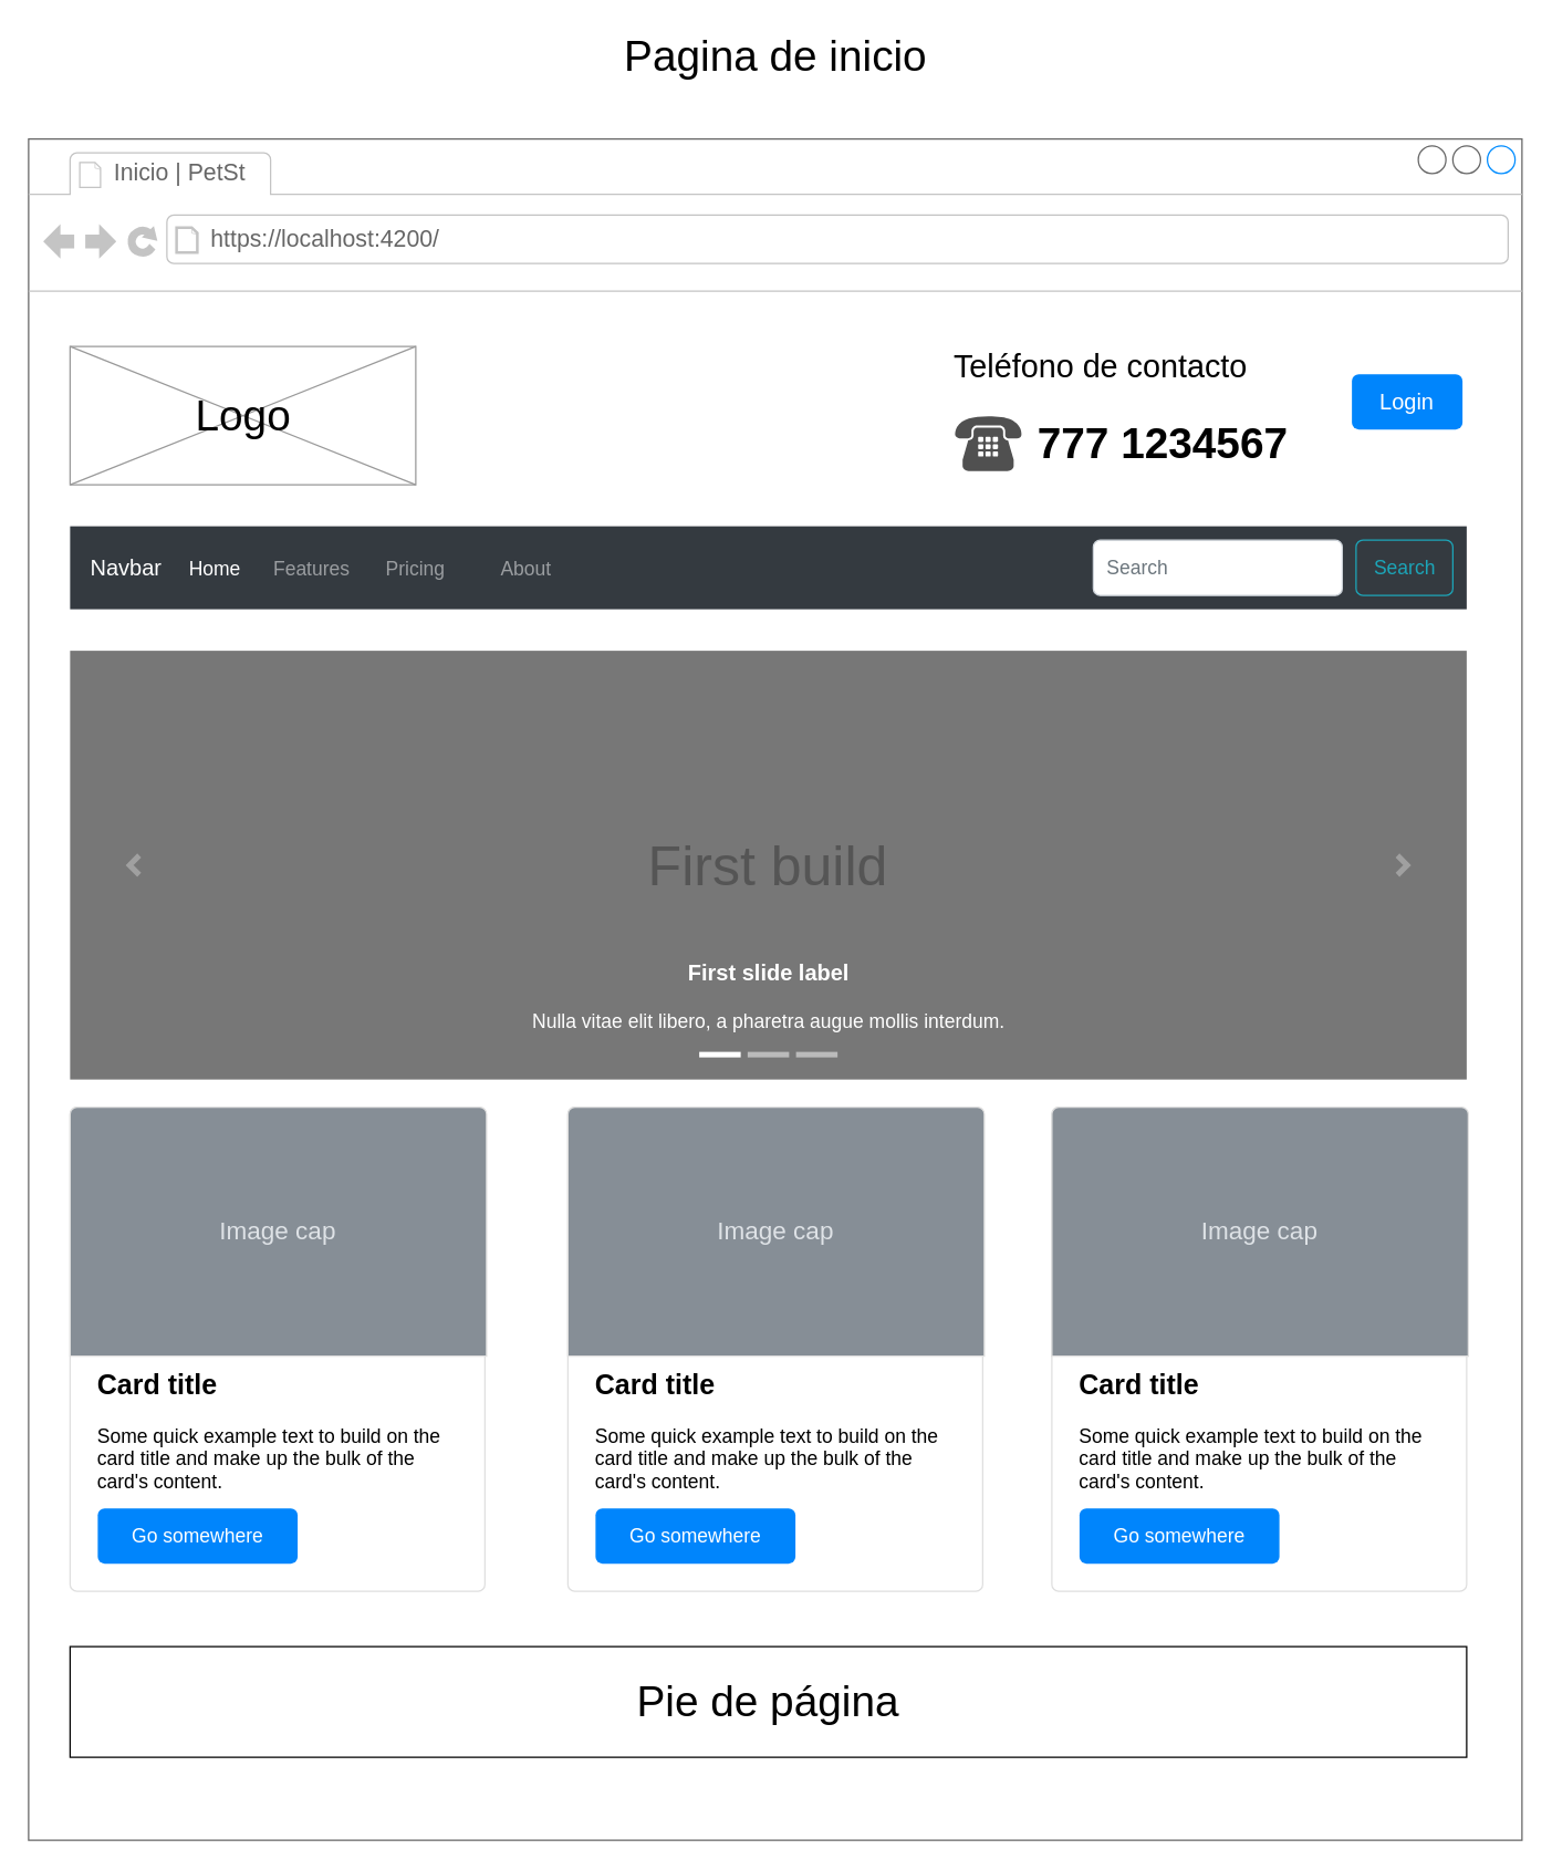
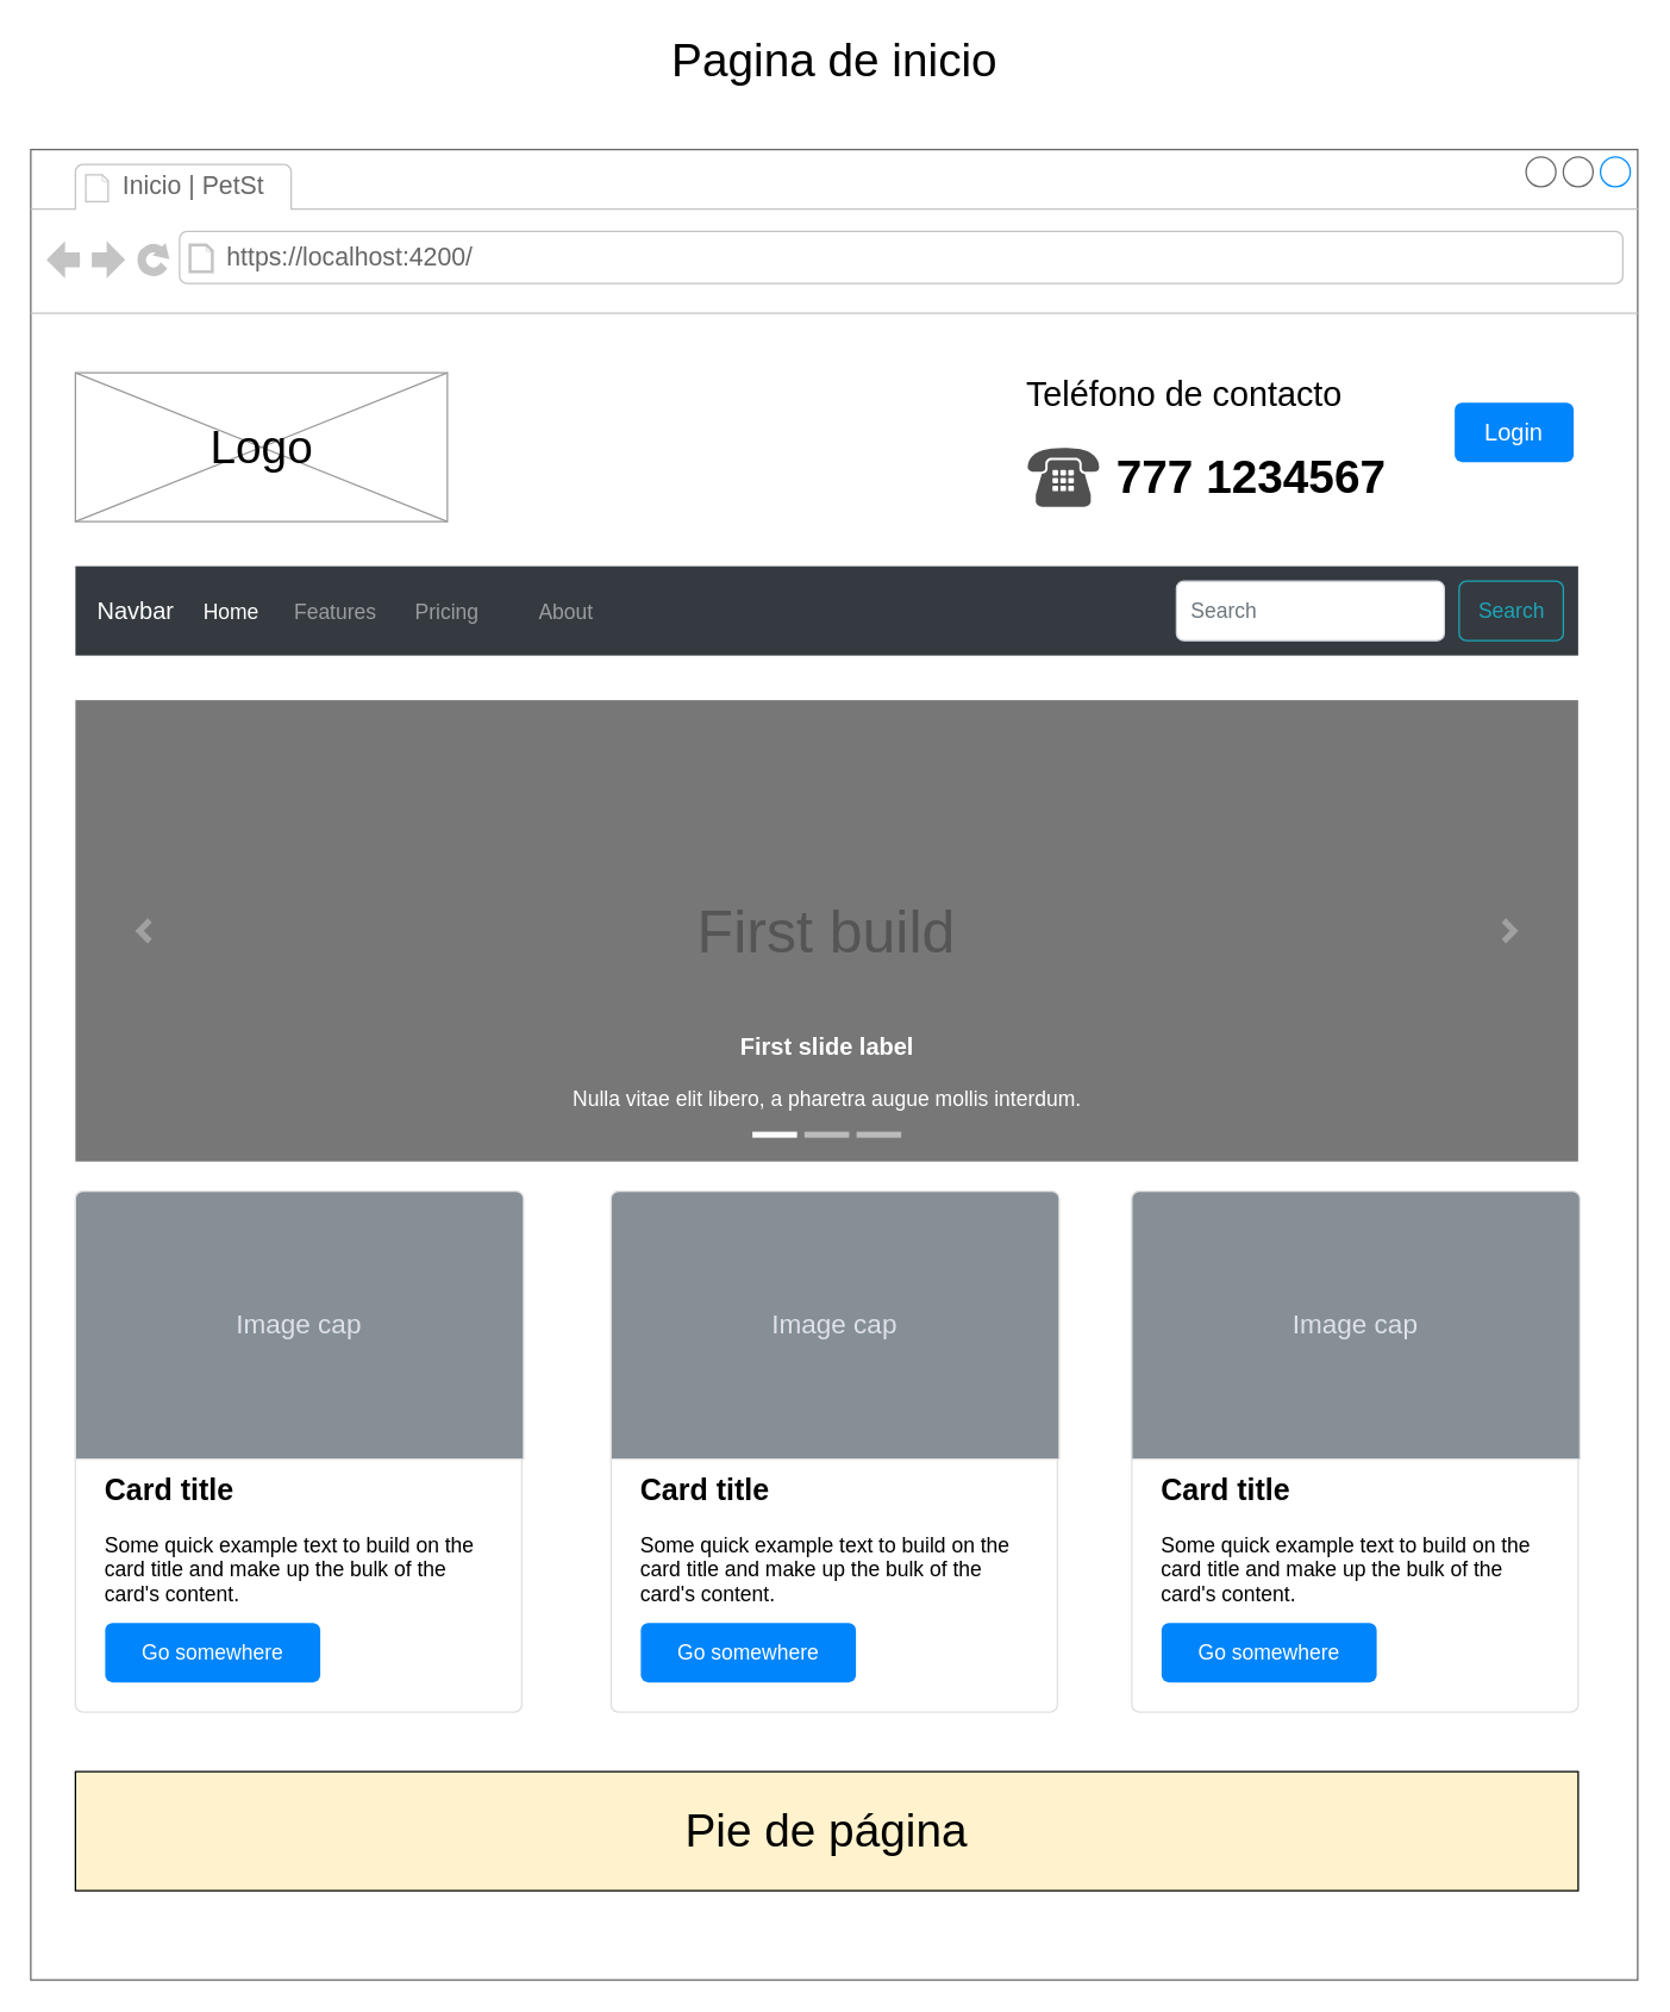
- <mxCell id="35" value="Pie de página" style="whiteSpace=wrap;html=1;fontSize=31;" vertex="1" parent="2"><mxGeometry x="30" y="1090" width="1010" height="80" as="geometry" /></mxCell>
+ <mxCell id="35" value="Pie de página" style="whiteSpace=wrap;html=1;fontSize=31;fillColor=#fff2cc;" vertex="1" parent="2"><mxGeometry x="30" y="1090" width="1010" height="80" as="geometry" /></mxCell>
